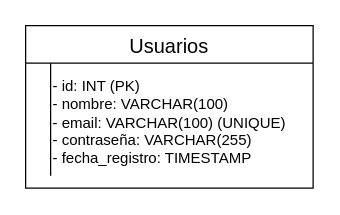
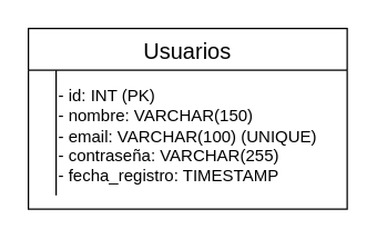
- <mxCell id="12" value="&lt;div style=&quot;text-align: justify;&quot;&gt;&lt;br&gt;&lt;/div&gt;&lt;span class=&quot;hljs-deletion&quot;&gt;&lt;div style=&quot;text-align: justify;&quot;&gt;&lt;span style=&quot;background-color: initial;&quot;&gt;- id: INT (PK)&lt;/span&gt;&lt;/div&gt;&lt;/span&gt;&lt;span class=&quot;hljs-deletion&quot;&gt;&lt;div style=&quot;text-align: justify;&quot;&gt;&lt;span style=&quot;background-color: initial;&quot;&gt;- nombre: VARCHAR(100)&lt;/span&gt;&lt;/div&gt;&lt;/span&gt;&lt;span class=&quot;hljs-deletion&quot;&gt;&lt;div style=&quot;text-align: justify;&quot;&gt;&lt;span style=&quot;background-color: initial;&quot;&gt;- email: VARCHAR(100) (UNIQUE)&lt;/span&gt;&lt;/div&gt;&lt;/span&gt;&lt;span class=&quot;hljs-deletion&quot;&gt;&lt;div style=&quot;text-align: justify;&quot;&gt;&lt;span style=&quot;background-color: initial;&quot;&gt;- contraseña: VARCHAR(255)&lt;/span&gt;&lt;/div&gt;&lt;/span&gt;&lt;span class=&quot;hljs-deletion&quot;&gt;&lt;div style=&quot;text-align: justify;&quot;&gt;&lt;span style=&quot;background-color: initial;&quot;&gt;- fecha_registro: TIMESTAMP&lt;/span&gt;&lt;/div&gt;&lt;/span&gt;" style="text;html=1;align=left;verticalAlign=middle;whiteSpace=wrap;rounded=0;" vertex="1" parent="1"><mxGeometry x="40" y="40" width="190" height="100" as="geometry" /></mxCell>
+ <mxCell id="12" value="&lt;div style=&quot;text-align: justify;&quot;&gt;&lt;br&gt;&lt;/div&gt;&lt;span class=&quot;hljs-deletion&quot;&gt;&lt;div style=&quot;text-align: justify;&quot;&gt;&lt;span style=&quot;background-color: initial;&quot;&gt;- id: INT (PK)&lt;/span&gt;&lt;/div&gt;&lt;/span&gt;&lt;span class=&quot;hljs-deletion&quot;&gt;&lt;div style=&quot;text-align: justify;&quot;&gt;&lt;span style=&quot;background-color: initial;&quot;&gt;- nombre: VARCHAR(150)&lt;/span&gt;&lt;/div&gt;&lt;/span&gt;&lt;span class=&quot;hljs-deletion&quot;&gt;&lt;div style=&quot;text-align: justify;&quot;&gt;&lt;span style=&quot;background-color: initial;&quot;&gt;- email: VARCHAR(100) (UNIQUE)&lt;/span&gt;&lt;/div&gt;&lt;/span&gt;&lt;span class=&quot;hljs-deletion&quot;&gt;&lt;div style=&quot;text-align: justify;&quot;&gt;&lt;span style=&quot;background-color: initial;&quot;&gt;- contraseña: VARCHAR(255)&lt;/span&gt;&lt;/div&gt;&lt;/span&gt;&lt;span class=&quot;hljs-deletion&quot;&gt;&lt;div style=&quot;text-align: justify;&quot;&gt;&lt;span style=&quot;background-color: initial;&quot;&gt;- fecha_registro: TIMESTAMP&lt;/span&gt;&lt;/div&gt;&lt;/span&gt;" style="text;html=1;align=left;verticalAlign=middle;whiteSpace=wrap;rounded=0;" vertex="1" parent="1"><mxGeometry x="40" y="40" width="190" height="100" as="geometry" /></mxCell>
